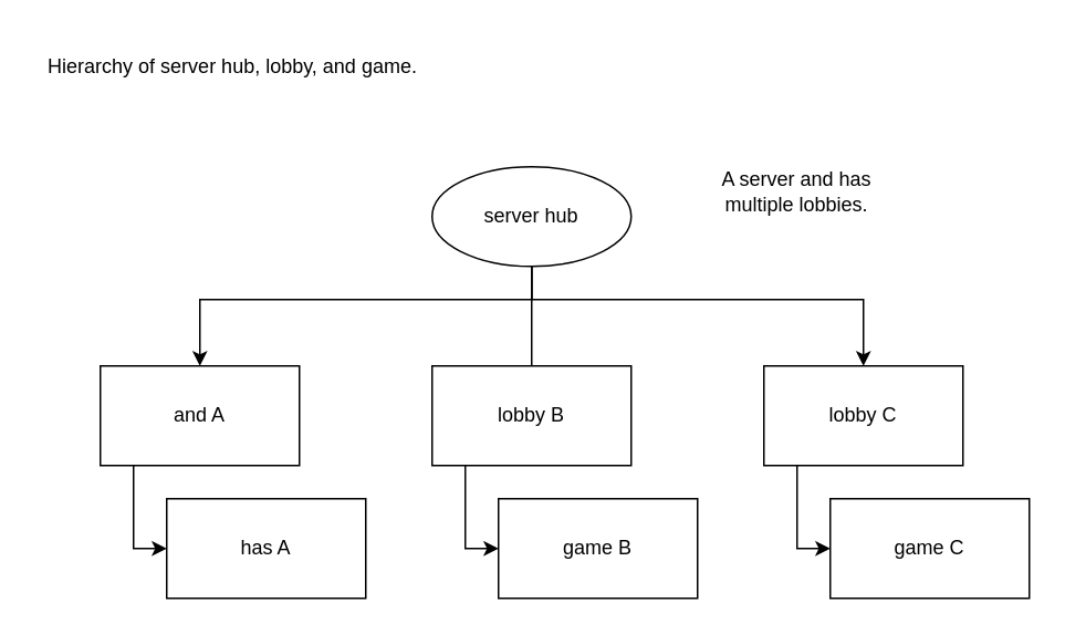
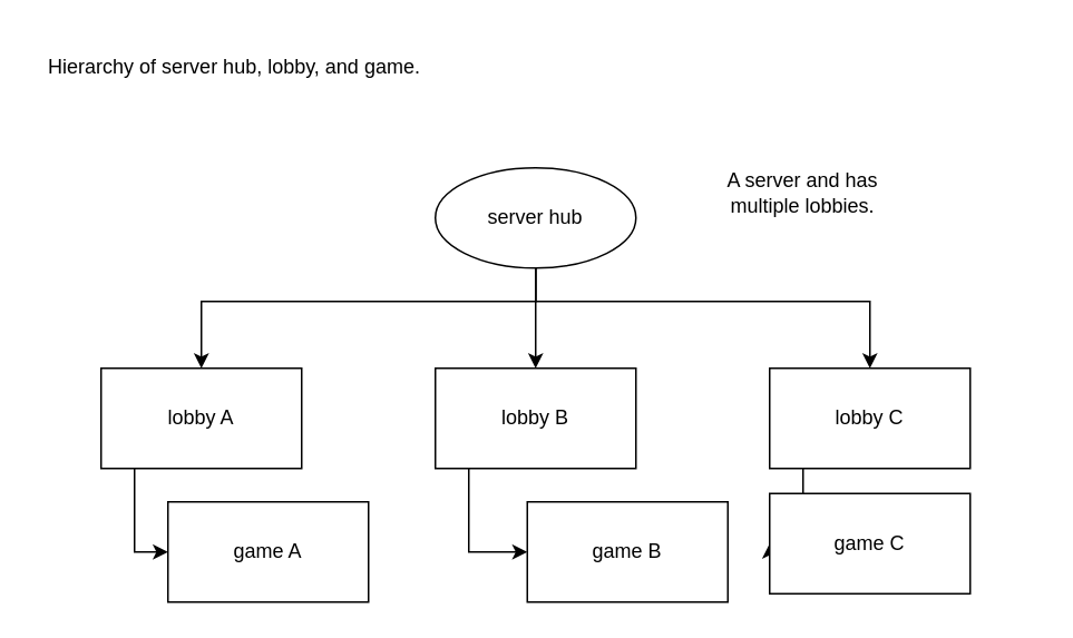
- <mxCell id="2" style="edgeStyle=orthogonalEdgeStyle;rounded=0;orthogonalLoop=1;jettySize=auto;html=1;entryX=0.5;entryY=0;entryDx=0;entryDy=0;endArrow=none;" parent="1" source="5" target="11" edge="1"><mxGeometry relative="1" as="geometry" /></mxCell>
+ <mxCell id="2" style="edgeStyle=orthogonalEdgeStyle;rounded=0;orthogonalLoop=1;jettySize=auto;html=1;entryX=0.5;entryY=0;entryDx=0;entryDy=0;" parent="1" source="5" target="11" edge="1"><mxGeometry relative="1" as="geometry" /></mxCell>
- <mxCell id="9" value="and A" style="rounded=0;whiteSpace=wrap;html=1;" parent="1" vertex="1"><mxGeometry x="60" y="220" width="120" height="60" as="geometry" /></mxCell>
+ <mxCell id="9" value="lobby A" style="rounded=0;whiteSpace=wrap;html=1;" parent="1" vertex="1"><mxGeometry x="60" y="220" width="120" height="60" as="geometry" /></mxCell>
- <mxCell id="12" value="has A" style="rounded=0;whiteSpace=wrap;html=1;" parent="1" vertex="1"><mxGeometry x="100" y="300" width="120" height="60" as="geometry" /></mxCell>
+ <mxCell id="12" value="game A" style="rounded=0;whiteSpace=wrap;html=1;" parent="1" vertex="1"><mxGeometry x="100" y="300" width="120" height="60" as="geometry" /></mxCell>
- <mxCell id="13" value="game B" style="rounded=0;whiteSpace=wrap;html=1;" parent="1" vertex="1"><mxGeometry x="300" y="300" width="120" height="60" as="geometry" /></mxCell>
+ <mxCell id="13" value="game B" style="rounded=0;whiteSpace=wrap;html=1;" parent="1" vertex="1"><mxGeometry x="315" y="300" width="120" height="60" as="geometry" /></mxCell>
- <mxCell id="14" value="game C" style="rounded=0;whiteSpace=wrap;html=1;" parent="1" vertex="1"><mxGeometry x="500" y="300" width="120" height="60" as="geometry" /></mxCell>
+ <mxCell id="14" value="game C" style="rounded=0;whiteSpace=wrap;html=1;" parent="1" vertex="1"><mxGeometry x="460" y="295" width="120" height="60" as="geometry" /></mxCell>
